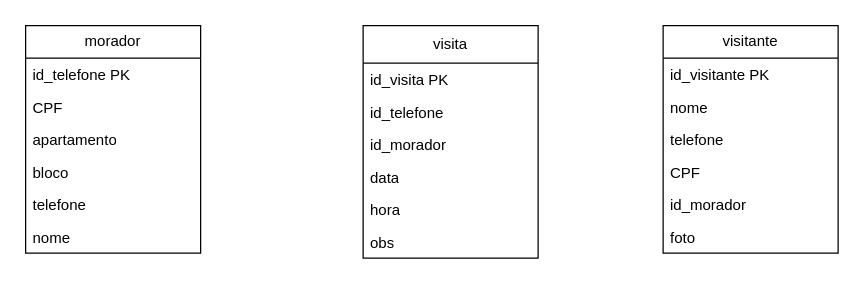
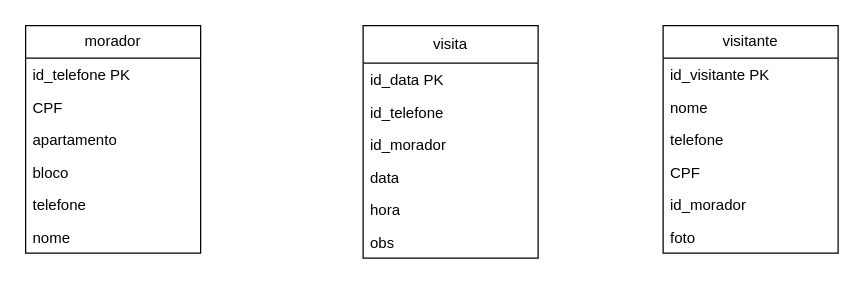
- <mxCell id="3" value="id_visita PK" style="text;strokeColor=none;fillColor=none;align=left;verticalAlign=top;spacingLeft=4;spacingRight=4;overflow=hidden;rotatable=0;points=[[0,0.5],[1,0.5]];portConstraint=eastwest;whiteSpace=wrap;html=1;" vertex="1" parent="2"><mxGeometry y="30" width="140" height="26" as="geometry" /></mxCell>
+ <mxCell id="3" value="id_data PK" style="text;strokeColor=none;fillColor=none;align=left;verticalAlign=top;spacingLeft=4;spacingRight=4;overflow=hidden;rotatable=0;points=[[0,0.5],[1,0.5]];portConstraint=eastwest;whiteSpace=wrap;html=1;" vertex="1" parent="2"><mxGeometry y="30" width="140" height="26" as="geometry" /></mxCell>
